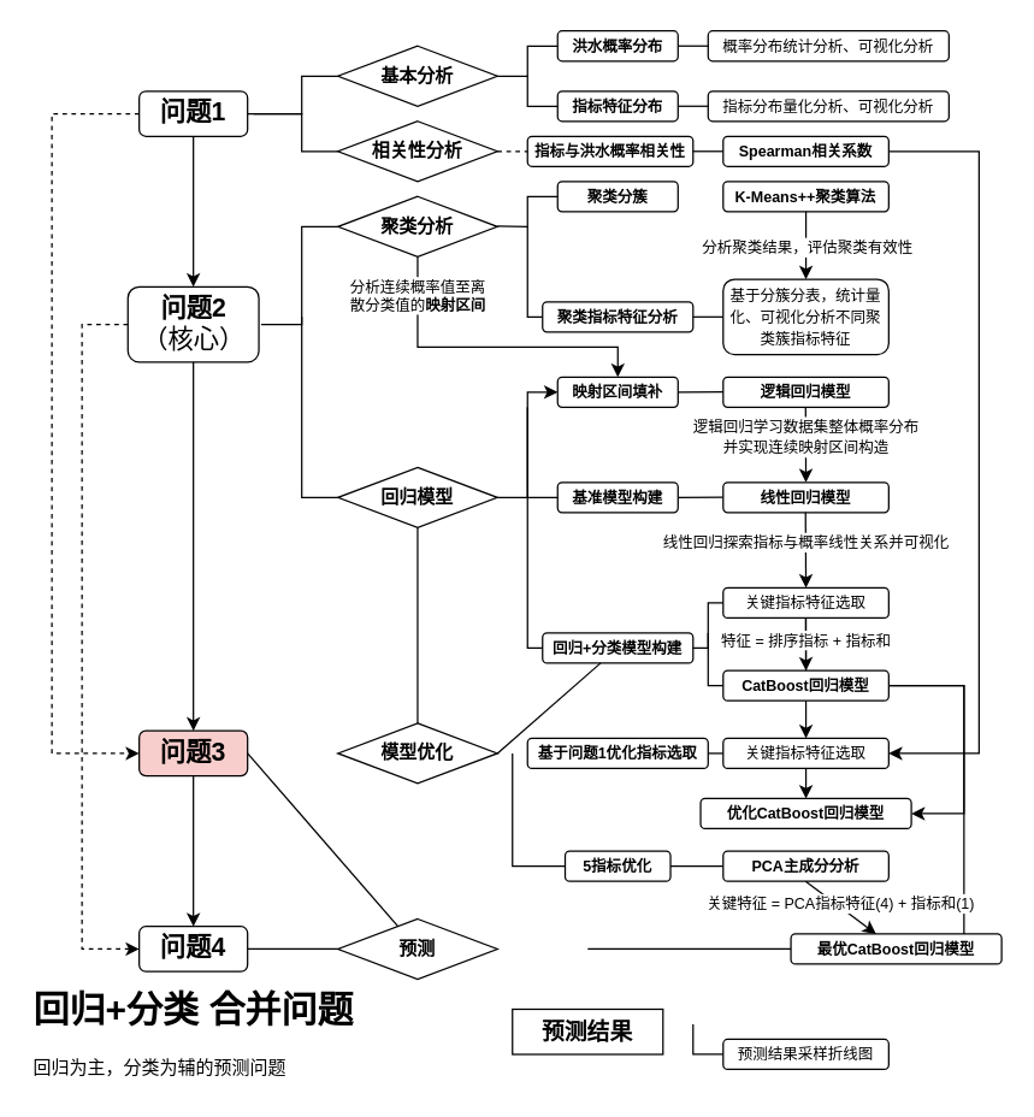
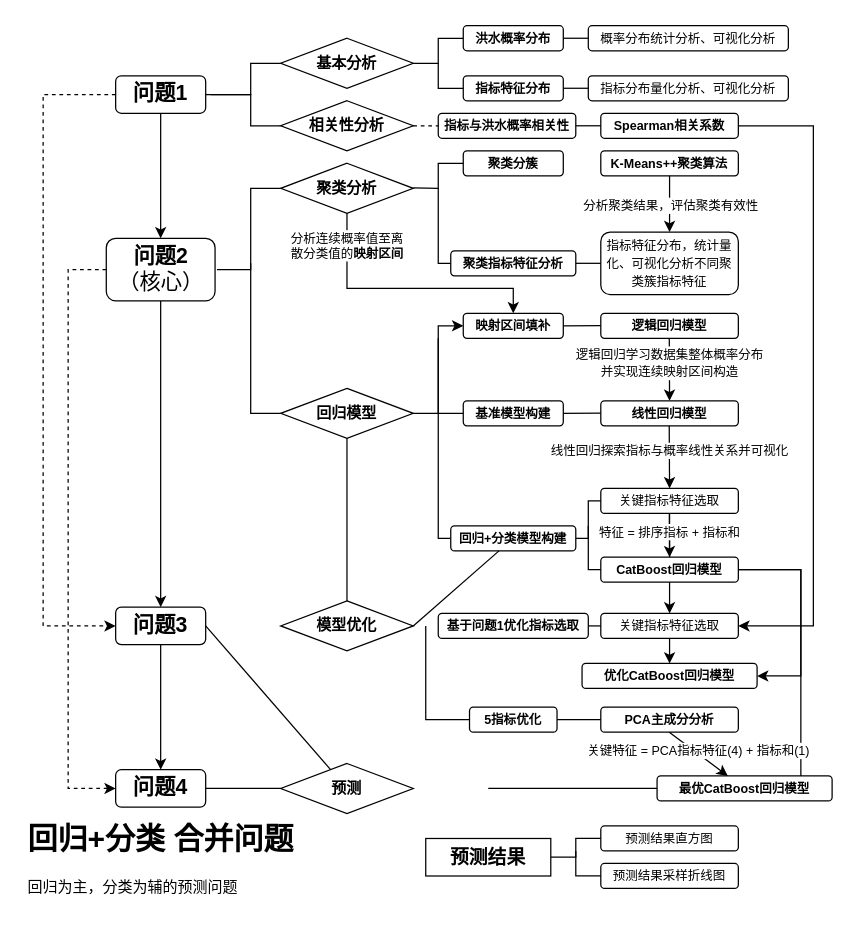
- <mxCell id="37" value="&lt;font size=&quot;1&quot;&gt;基于分簇分表，统计量化、可视化分析不同聚类簇指标特征&lt;/font&gt;" style="rounded=1;whiteSpace=wrap;html=1;" parent="1" vertex="1"><mxGeometry x="480" y="185" width="110" height="50" as="geometry" /></mxCell>
+ <mxCell id="37" value="&lt;font size=&quot;1&quot;&gt;指标特征分布，统计量化、可视化分析不同聚类簇指标特征&lt;/font&gt;" style="rounded=1;whiteSpace=wrap;html=1;" parent="1" vertex="1"><mxGeometry x="480" y="185" width="110" height="50" as="geometry" /></mxCell>
- <mxCell id="9" value="&lt;span style=&quot;font-size: 17px;&quot;&gt;&lt;b&gt;问题3&lt;/b&gt;&lt;/span&gt;" style="rounded=1;whiteSpace=wrap;html=1;fillColor=#f8cecc;" parent="1" vertex="1"><mxGeometry x="92" y="485" width="72" height="30" as="geometry" /></mxCell>
+ <mxCell id="9" value="&lt;span style=&quot;font-size: 17px;&quot;&gt;&lt;b&gt;问题3&lt;/b&gt;&lt;/span&gt;" style="rounded=1;whiteSpace=wrap;html=1;" parent="1" vertex="1"><mxGeometry x="92" y="485" width="72" height="30" as="geometry" /></mxCell>
+ <mxCell id="87" value="" style="endArrow=none;html=1;rounded=0;exitX=1;exitY=0.5;exitDx=0;exitDy=0;entryX=0;entryY=0.5;entryDx=0;entryDy=0;" parent="1" source="85" target="86" edge="1"><mxGeometry width="50" height="50" relative="1" as="geometry"><mxPoint x="470" y="610" as="sourcePoint" /><mxPoint x="520" y="560" as="targetPoint" /><Array as="points"><mxPoint x="460" y="685" /><mxPoint x="460" y="670" /></Array></mxGeometry></mxCell>
+ <mxCell id="86" value="&lt;font size=&quot;1&quot;&gt;预测结果直方图&lt;/font&gt;" style="rounded=1;whiteSpace=wrap;html=1;" parent="1" vertex="1"><mxGeometry x="480" y="660" width="110" height="20" as="geometry" /></mxCell>
